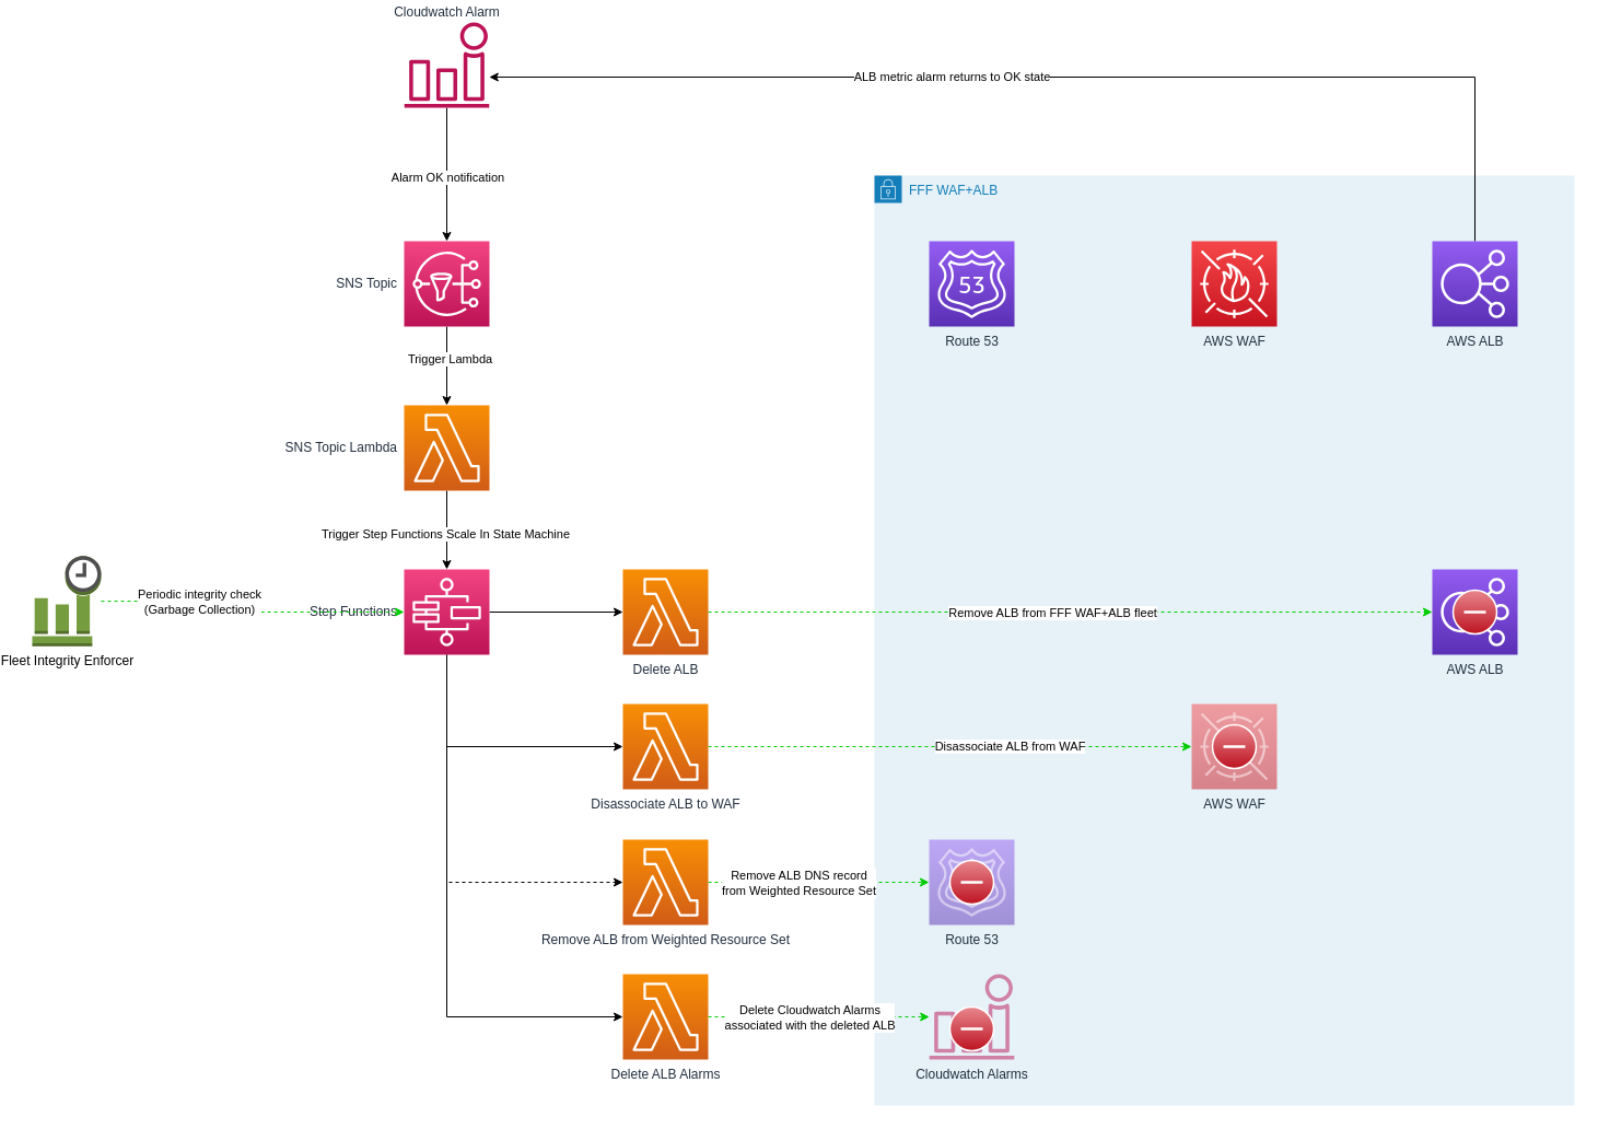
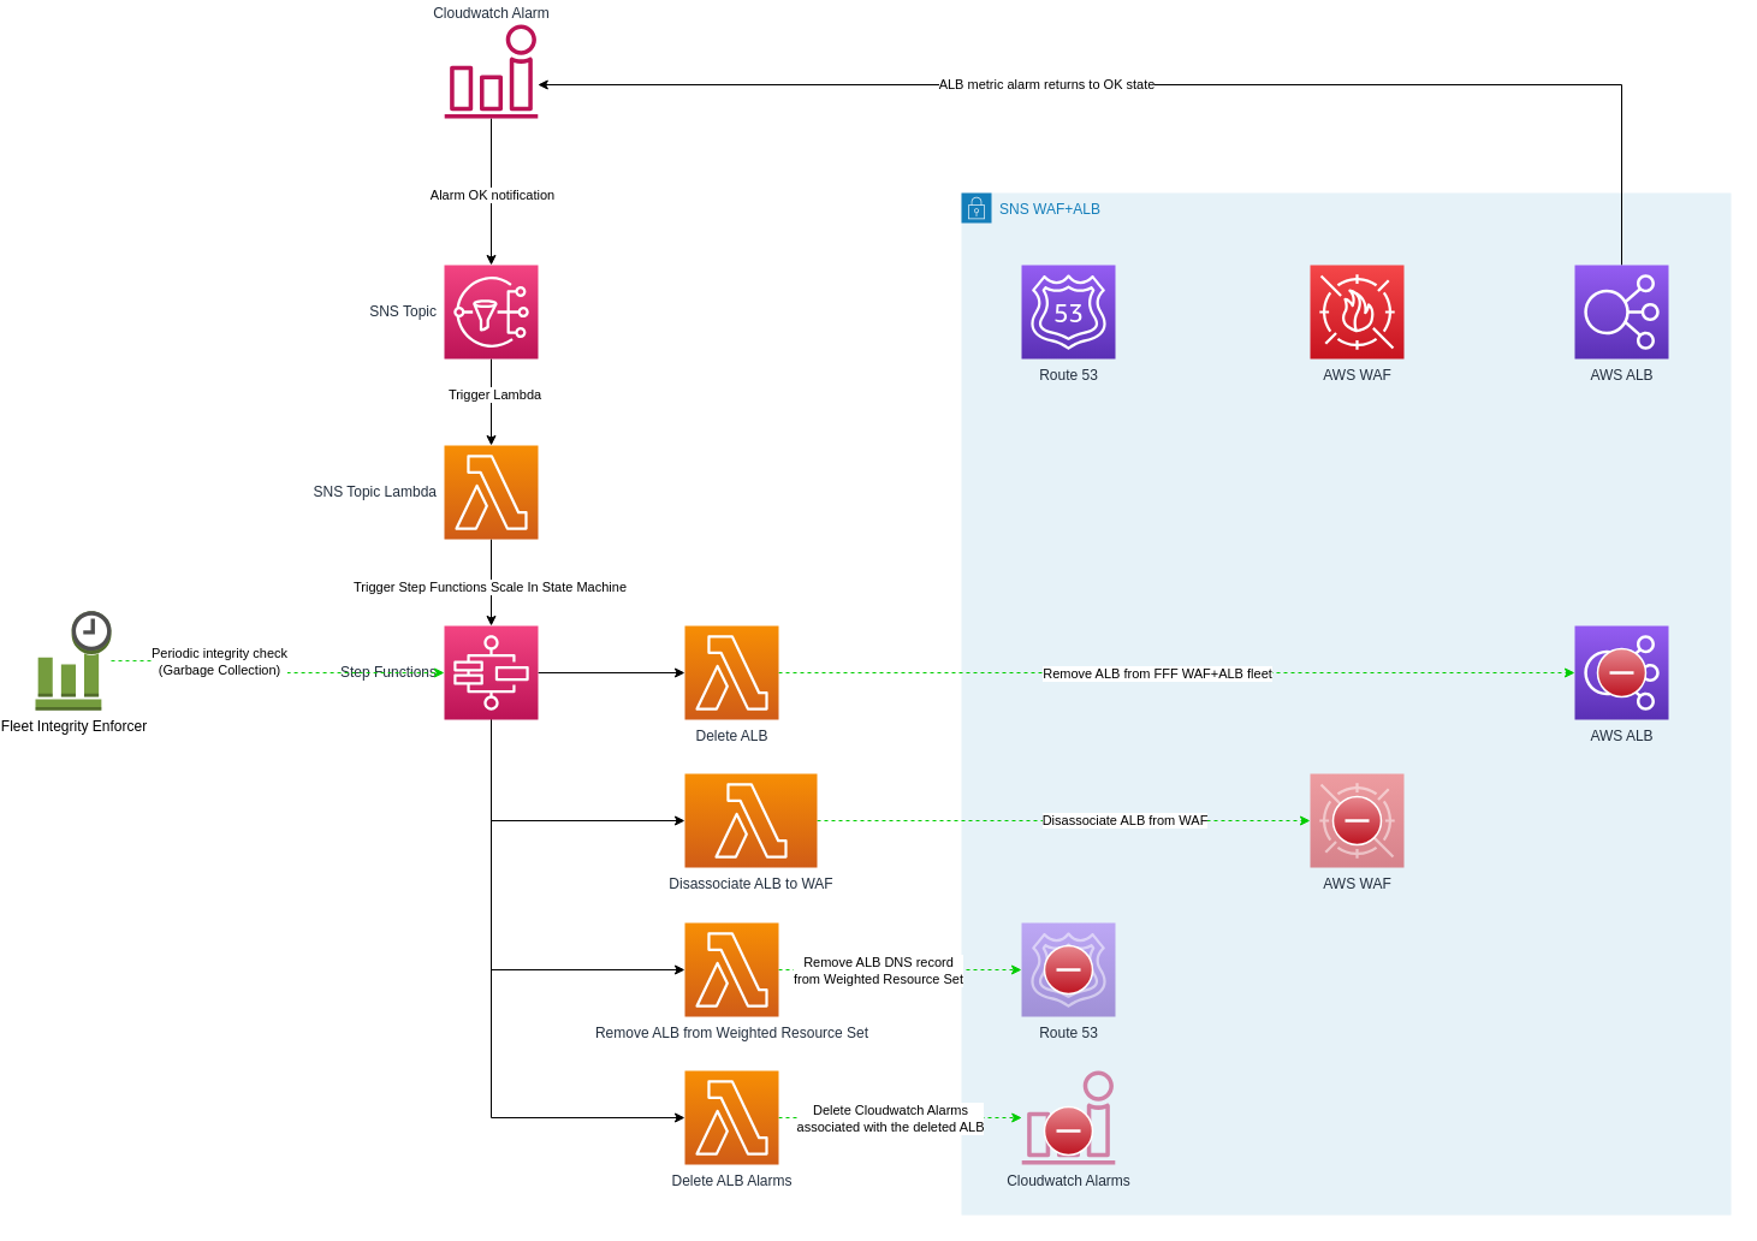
- <mxCell id="2" value="FFF WAF+ALB" style="points=[[0,0],[0.25,0],[0.5,0],[0.75,0],[1,0],[1,0.25],[1,0.5],[1,0.75],[1,1],[0.75,1],[0.5,1],[0.25,1],[0,1],[0,0.75],[0,0.5],[0,0.25]];outlineConnect=0;gradientColor=none;html=1;whiteSpace=wrap;fontSize=12;fontStyle=0;shape=mxgraph.aws4.group;grIcon=mxgraph.aws4.group_security_group;grStroke=0;strokeColor=#147EBA;fillColor=#E6F2F8;verticalAlign=top;align=left;spacingLeft=30;fontColor=#147EBA;dashed=0;" parent="1" vertex="1"><mxGeometry x="790" y="160" width="640" height="850" as="geometry" /></mxCell>
+ <mxCell id="2" value="SNS WAF+ALB" style="points=[[0,0],[0.25,0],[0.5,0],[0.75,0],[1,0],[1,0.25],[1,0.5],[1,0.75],[1,1],[0.75,1],[0.5,1],[0.25,1],[0,1],[0,0.75],[0,0.5],[0,0.25]];outlineConnect=0;gradientColor=none;html=1;whiteSpace=wrap;fontSize=12;fontStyle=0;shape=mxgraph.aws4.group;grIcon=mxgraph.aws4.group_security_group;grStroke=0;strokeColor=#147EBA;fillColor=#E6F2F8;verticalAlign=top;align=left;spacingLeft=30;fontColor=#147EBA;dashed=0;" parent="1" vertex="1"><mxGeometry x="790" y="160" width="640" height="850" as="geometry" /></mxCell>
- <mxCell id="27" value="Disassociate ALB to WAF" style="points=[[0,0,0],[0.25,0,0],[0.5,0,0],[0.75,0,0],[1,0,0],[0,1,0],[0.25,1,0],[0.5,1,0],[0.75,1,0],[1,1,0],[0,0.25,0],[0,0.5,0],[0,0.75,0],[1,0.25,0],[1,0.5,0],[1,0.75,0]];outlineConnect=0;fontColor=#232F3E;gradientColor=#F78E04;gradientDirection=north;fillColor=#D05C17;strokeColor=#ffffff;dashed=0;verticalLabelPosition=bottom;verticalAlign=top;align=center;html=1;fontSize=12;fontStyle=0;aspect=fixed;shape=mxgraph.aws4.resourceIcon;resIcon=mxgraph.aws4.lambda;" parent="1" vertex="1"><mxGeometry x="560" y="643" width="78" height="78" as="geometry" /></mxCell>
+ <mxCell id="27" value="Disassociate ALB to WAF" style="points=[[0,0,0],[0.25,0,0],[0.5,0,0],[0.75,0,0],[1,0,0],[0,1,0],[0.25,1,0],[0.5,1,0],[0.75,1,0],[1,1,0],[0,0.25,0],[0,0.5,0],[0,0.75,0],[1,0.25,0],[1,0.5,0],[1,0.75,0]];outlineConnect=0;fontColor=#232F3E;gradientColor=#F78E04;gradientDirection=north;fillColor=#D05C17;strokeColor=#ffffff;dashed=0;verticalLabelPosition=bottom;verticalAlign=top;align=center;html=1;fontSize=12;fontStyle=0;aspect=fixed;shape=mxgraph.aws4.resourceIcon;resIcon=mxgraph.aws4.lambda;" parent="1" vertex="1"><mxGeometry x="560" y="643" width="110" height="78" as="geometry" /></mxCell>
- <mxCell id="13" style="edgeStyle=orthogonalEdgeStyle;rounded=0;orthogonalLoop=1;jettySize=auto;html=1;entryX=0;entryY=0.5;entryDx=0;entryDy=0;entryPerimeter=0;dashed=1;" parent="1" source="15" target="30" edge="1"><mxGeometry relative="1" as="geometry"><Array as="points"><mxPoint x="399" y="806" /></Array></mxGeometry></mxCell>
+ <mxCell id="13" style="edgeStyle=orthogonalEdgeStyle;rounded=0;orthogonalLoop=1;jettySize=auto;html=1;entryX=0;entryY=0.5;entryDx=0;entryDy=0;entryPerimeter=0;" parent="1" source="15" target="30" edge="1"><mxGeometry relative="1" as="geometry"><Array as="points"><mxPoint x="399" y="806" /></Array></mxGeometry></mxCell>
